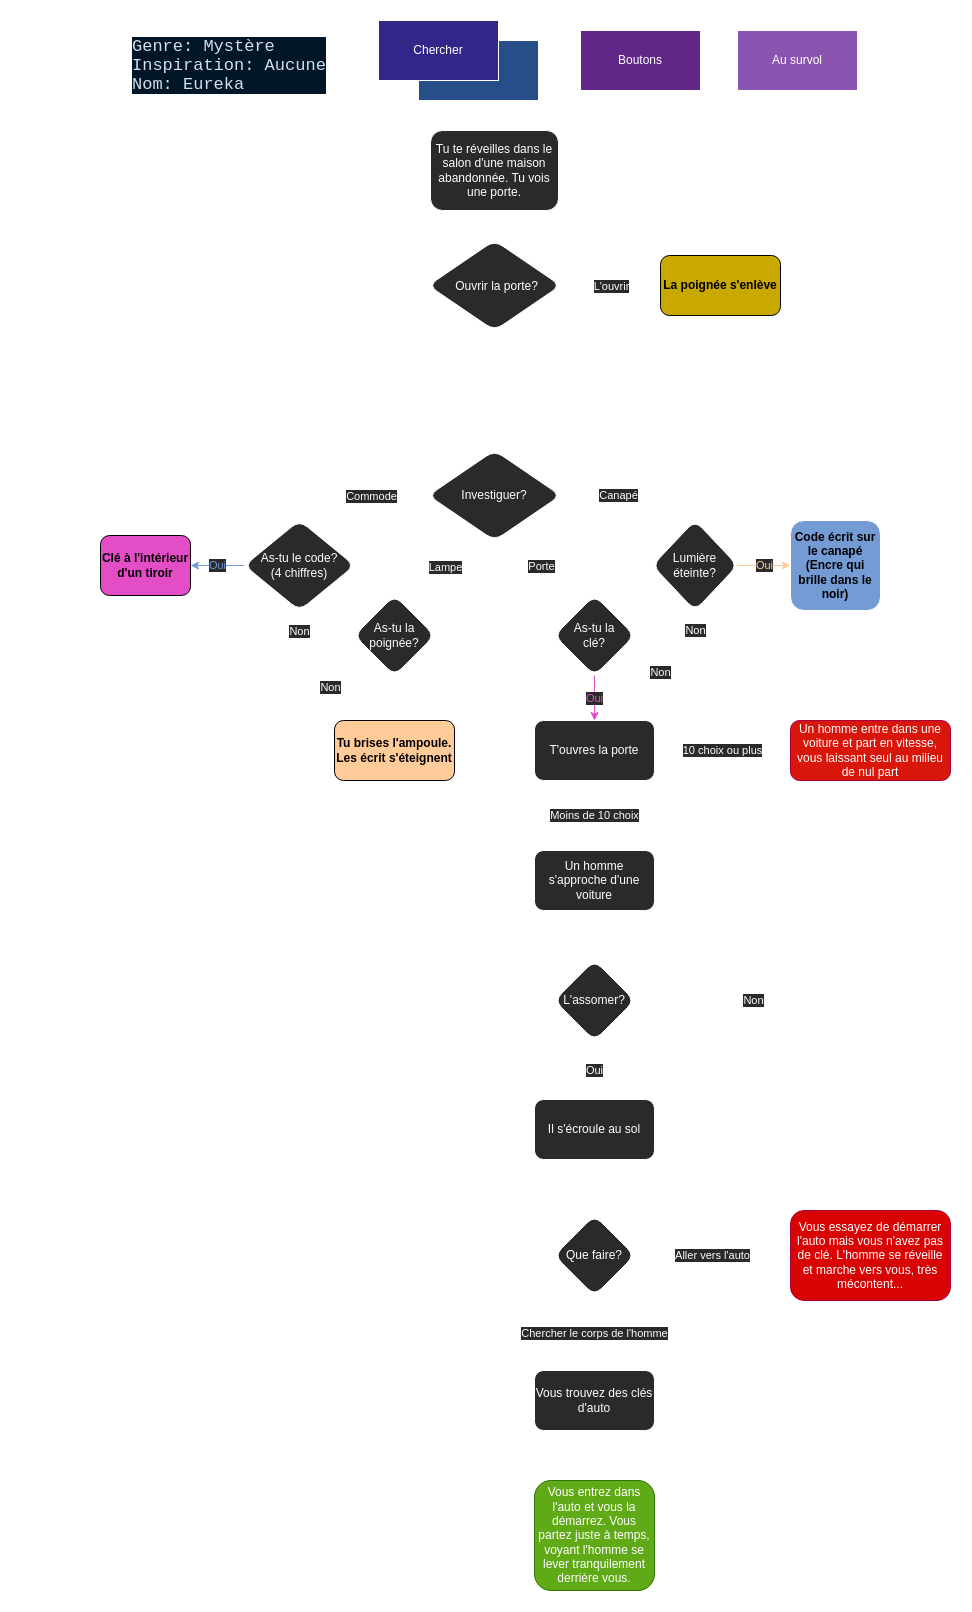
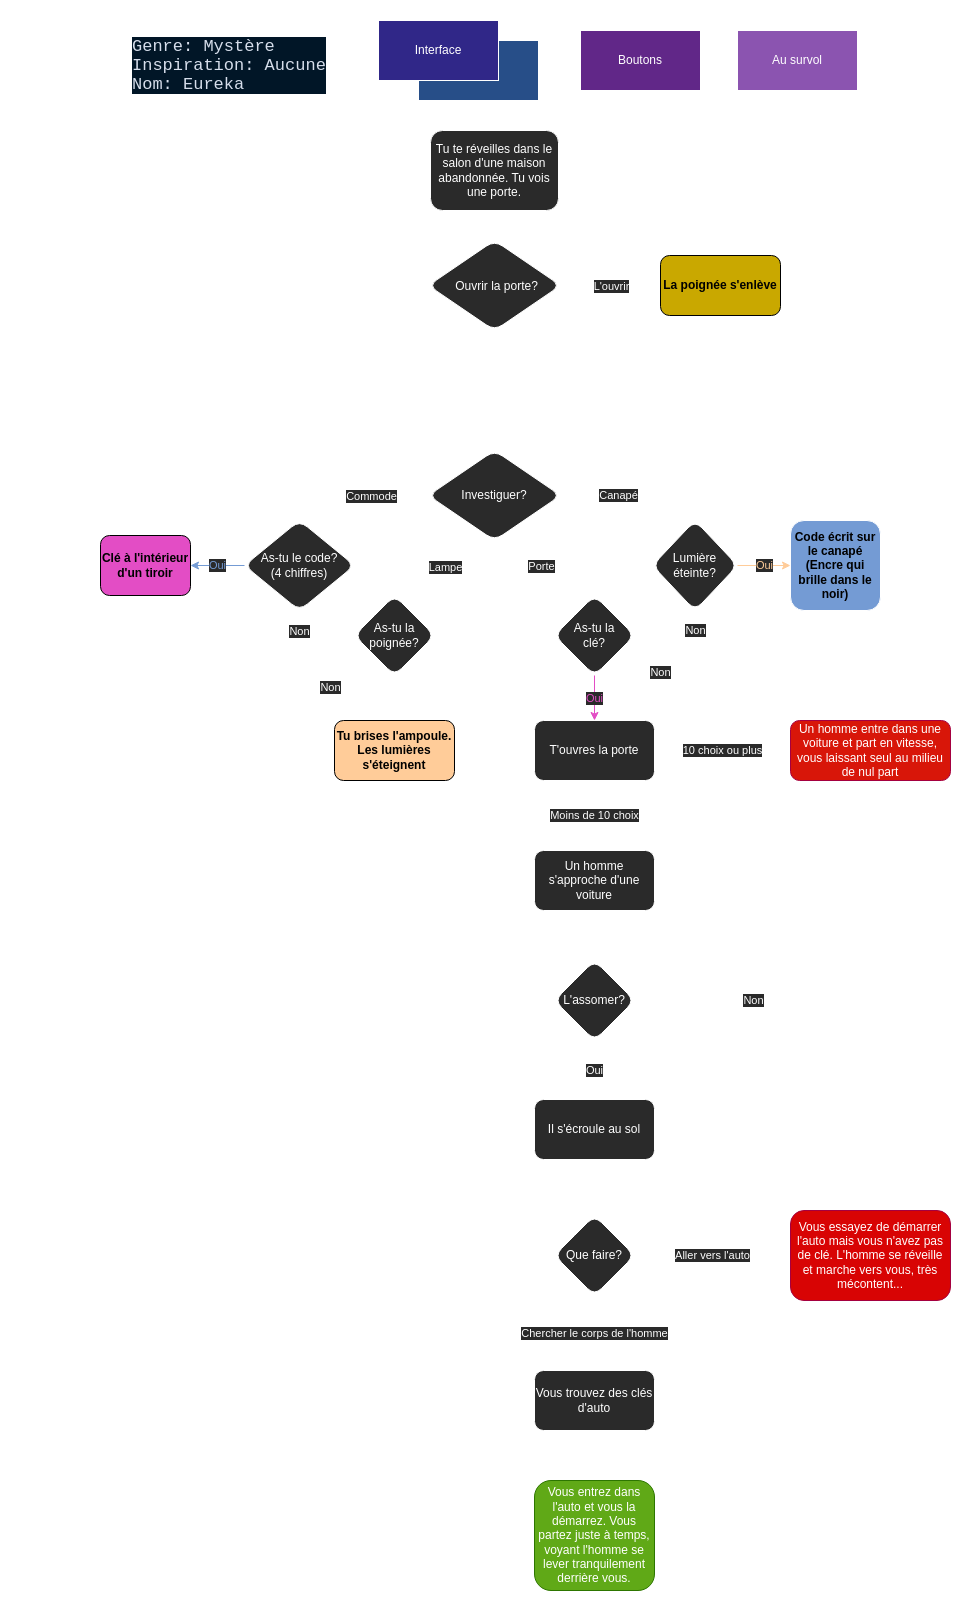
- <mxCell id="39" value="Chercher" style="rounded=0;whiteSpace=wrap;html=1;fillColor=#302788;fontColor=#FFFFFF;strokeColor=#FFFFFF;" parent="1" vertex="1"><mxGeometry x="378" y="20" width="120" height="60" as="geometry" /></mxCell>
+ <mxCell id="39" value="Interface" style="rounded=0;whiteSpace=wrap;html=1;fillColor=#302788;fontColor=#FFFFFF;strokeColor=#FFFFFF;" parent="1" vertex="1"><mxGeometry x="378" y="20" width="120" height="60" as="geometry" /></mxCell>
- <mxCell id="29" value="&lt;font color=&quot;#000000&quot;&gt;&lt;b&gt;Tu brises l'ampoule. Les écrit s'éteignent&lt;/b&gt;&lt;/font&gt;" style="whiteSpace=wrap;html=1;rounded=1;fillColor=#FFCC99;" parent="1" vertex="1"><mxGeometry x="334" y="720" width="120" height="60" as="geometry" /></mxCell>
+ <mxCell id="29" value="&lt;font color=&quot;#000000&quot;&gt;&lt;b&gt;Tu brises l'ampoule. Les lumières s'éteignent&lt;/b&gt;&lt;/font&gt;" style="whiteSpace=wrap;html=1;rounded=1;fillColor=#FFCC99;" parent="1" vertex="1"><mxGeometry x="334" y="720" width="120" height="60" as="geometry" /></mxCell>
